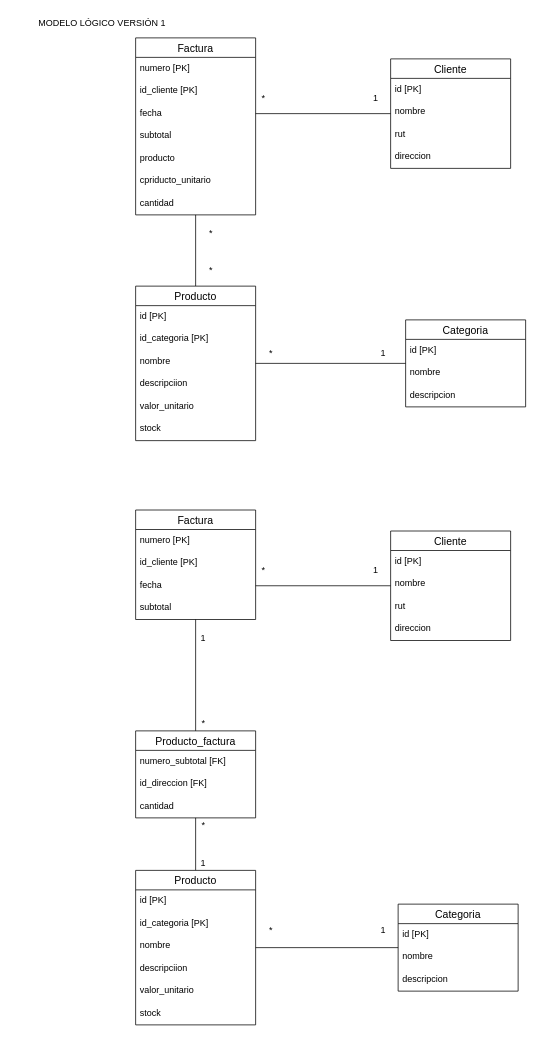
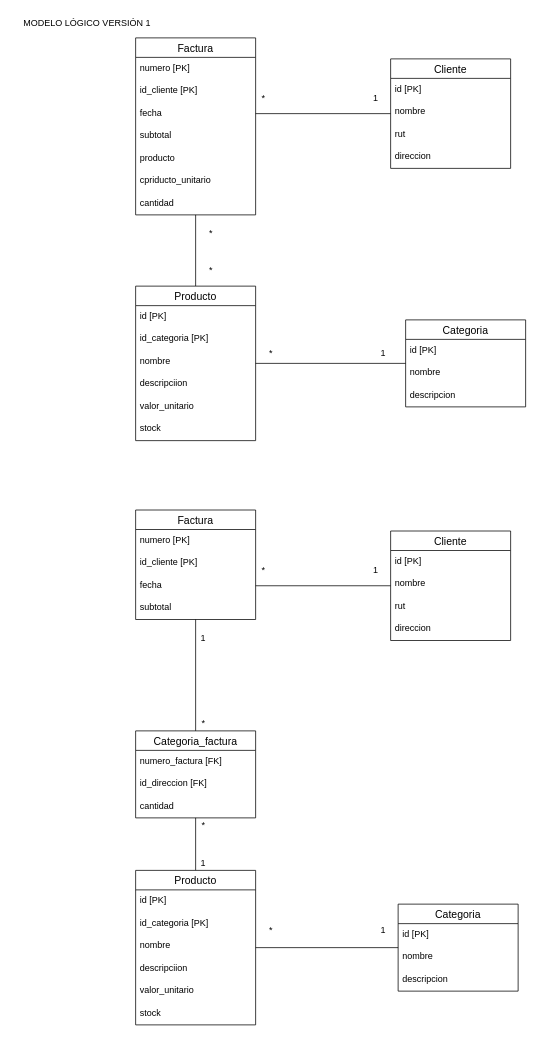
- <mxCell id="40" value="MODELO LÓGICO VERSIÓN 1" style="text;html=1;align=center;verticalAlign=middle;resizable=0;points=[];autosize=1;strokeColor=none;fillColor=none;" vertex="1" parent="1"><mxGeometry x="40" y="20" width="190" height="20" as="geometry" /></mxCell>
+ <mxCell id="40" value="MODELO LÓGICO VERSIÓN 1" style="text;html=1;align=center;verticalAlign=middle;resizable=0;points=[];autosize=1;strokeColor=none;fillColor=none;" vertex="1" parent="1"><mxGeometry x="20" y="20" width="190" height="20" as="geometry" /></mxCell>
- <mxCell id="36" value="Producto_factura" style="swimlane;fontStyle=0;childLayout=stackLayout;horizontal=1;startSize=26;horizontalStack=0;resizeParent=1;resizeParentMax=0;resizeLast=0;collapsible=1;marginBottom=0;align=center;fontSize=14;" vertex="1" parent="1"><mxGeometry x="180" y="974" width="160" height="116" as="geometry" /></mxCell>
+ <mxCell id="36" value="Categoria_factura" style="swimlane;fontStyle=0;childLayout=stackLayout;horizontal=1;startSize=26;horizontalStack=0;resizeParent=1;resizeParentMax=0;resizeLast=0;collapsible=1;marginBottom=0;align=center;fontSize=14;" vertex="1" parent="1"><mxGeometry x="180" y="974" width="160" height="116" as="geometry" /></mxCell>
- <mxCell id="37" value="numero_subtotal [FK]" style="text;strokeColor=none;fillColor=none;spacingLeft=4;spacingRight=4;overflow=hidden;rotatable=0;points=[[0,0.5],[1,0.5]];portConstraint=eastwest;fontSize=12;" vertex="1" parent="36"><mxGeometry y="26" width="160" height="30" as="geometry" /></mxCell>
+ <mxCell id="37" value="numero_factura [FK]" style="text;strokeColor=none;fillColor=none;spacingLeft=4;spacingRight=4;overflow=hidden;rotatable=0;points=[[0,0.5],[1,0.5]];portConstraint=eastwest;fontSize=12;" vertex="1" parent="36"><mxGeometry y="26" width="160" height="30" as="geometry" /></mxCell>
